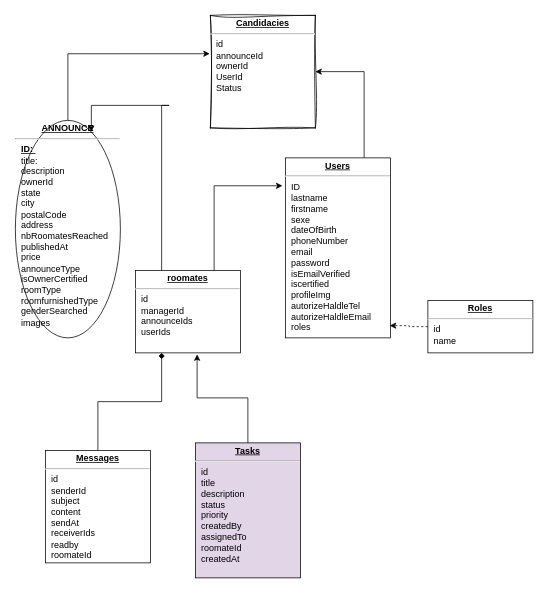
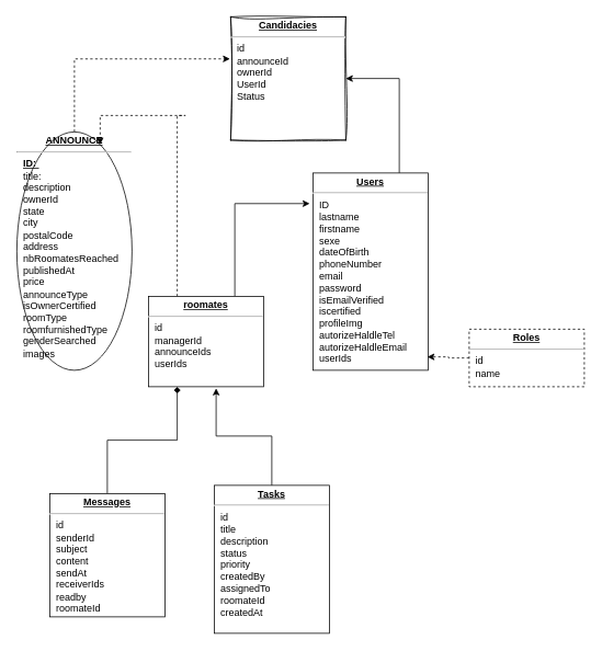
- <mxCell id="2" style="edgeStyle=orthogonalEdgeStyle;rounded=0;orthogonalLoop=1;jettySize=auto;html=1;exitX=0.5;exitY=0;exitDx=0;exitDy=0;entryX=-0.006;entryY=0.341;entryDx=0;entryDy=0;entryPerimeter=0;" edge="1" parent="1" source="3" target="6"><mxGeometry relative="1" as="geometry" /></mxCell>
+ <mxCell id="2" style="edgeStyle=orthogonalEdgeStyle;rounded=0;orthogonalLoop=1;jettySize=auto;html=1;exitX=0.5;exitY=0;exitDx=0;exitDy=0;entryX=-0.006;entryY=0.341;entryDx=0;entryDy=0;entryPerimeter=0;dashed=1;" edge="1" parent="1" source="3" target="6"><mxGeometry relative="1" as="geometry" /></mxCell>
- <mxCell id="8" style="edgeStyle=orthogonalEdgeStyle;rounded=0;orthogonalLoop=1;jettySize=auto;html=1;exitX=0.25;exitY=0;exitDx=0;exitDy=0;entryX=0.75;entryY=0;entryDx=0;entryDy=0;" edge="1" parent="1" source="9" target="3"><mxGeometry relative="1" as="geometry"><Array as="points"><mxPoint x="225" y="140" /><mxPoint x="125" y="140" /></Array></mxGeometry></mxCell>
+ <mxCell id="8" style="edgeStyle=orthogonalEdgeStyle;rounded=0;orthogonalLoop=1;jettySize=auto;html=1;exitX=0.25;exitY=0;exitDx=0;exitDy=0;entryX=0.75;entryY=0;entryDx=0;entryDy=0;dashed=1;" edge="1" parent="1" source="9" target="3"><mxGeometry relative="1" as="geometry"><Array as="points"><mxPoint x="225" y="140" /><mxPoint x="125" y="140" /></Array></mxGeometry></mxCell>
- <mxCell id="5" value="&lt;p style=&quot;margin: 0px ; margin-top: 4px ; text-align: center ; text-decoration: underline&quot;&gt;&lt;b&gt;Users&lt;/b&gt;&lt;/p&gt;&lt;hr&gt;&lt;p style=&quot;margin: 0px ; margin-left: 8px&quot;&gt;ID&lt;/p&gt;&lt;p style=&quot;margin: 0px ; margin-left: 8px&quot;&gt;lastname&lt;/p&gt;&lt;p style=&quot;margin: 0px ; margin-left: 8px&quot;&gt;firstname&lt;/p&gt;&lt;p style=&quot;margin: 0px ; margin-left: 8px&quot;&gt;sexe&lt;/p&gt;&lt;p style=&quot;margin: 0px ; margin-left: 8px&quot;&gt;dateOfBirth&lt;/p&gt;&lt;p style=&quot;margin: 0px ; margin-left: 8px&quot;&gt;phoneNumber&lt;br&gt;&lt;/p&gt;&lt;p style=&quot;margin: 0px ; margin-left: 8px&quot;&gt;email&lt;br&gt;&lt;/p&gt;&lt;p style=&quot;margin: 0px ; margin-left: 8px&quot;&gt;password&lt;br&gt;&lt;/p&gt;&lt;p style=&quot;margin: 0px ; margin-left: 8px&quot;&gt;isEmailVerified&lt;br&gt;&lt;/p&gt;&lt;p style=&quot;margin: 0px ; margin-left: 8px&quot;&gt;iscertified&lt;br&gt;&lt;/p&gt;&lt;p style=&quot;margin: 0px ; margin-left: 8px&quot;&gt;profileImg&lt;br&gt;&lt;/p&gt;&lt;p style=&quot;margin: 0px ; margin-left: 8px&quot;&gt;autorizeHaldleTel&lt;br&gt;&lt;/p&gt;&lt;p style=&quot;margin: 0px ; margin-left: 8px&quot;&gt;autorizeHaldleEmail&lt;br&gt;&lt;/p&gt;&lt;p style=&quot;margin: 0px ; margin-left: 8px&quot;&gt;roles&lt;br&gt;&lt;/p&gt;" style="verticalAlign=top;align=left;overflow=fill;fontSize=12;fontFamily=Helvetica;html=1;rounded=0;shadow=0;comic=0;labelBackgroundColor=none;strokeWidth=1" parent="1" vertex="1"><mxGeometry x="380" y="210" width="140" height="240" as="geometry" /></mxCell>
+ <mxCell id="5" value="&lt;p style=&quot;margin: 0px ; margin-top: 4px ; text-align: center ; text-decoration: underline&quot;&gt;&lt;b&gt;Users&lt;/b&gt;&lt;/p&gt;&lt;hr&gt;&lt;p style=&quot;margin: 0px ; margin-left: 8px&quot;&gt;ID&lt;/p&gt;&lt;p style=&quot;margin: 0px ; margin-left: 8px&quot;&gt;lastname&lt;/p&gt;&lt;p style=&quot;margin: 0px ; margin-left: 8px&quot;&gt;firstname&lt;/p&gt;&lt;p style=&quot;margin: 0px ; margin-left: 8px&quot;&gt;sexe&lt;/p&gt;&lt;p style=&quot;margin: 0px ; margin-left: 8px&quot;&gt;dateOfBirth&lt;/p&gt;&lt;p style=&quot;margin: 0px ; margin-left: 8px&quot;&gt;phoneNumber&lt;br&gt;&lt;/p&gt;&lt;p style=&quot;margin: 0px ; margin-left: 8px&quot;&gt;email&lt;br&gt;&lt;/p&gt;&lt;p style=&quot;margin: 0px ; margin-left: 8px&quot;&gt;password&lt;br&gt;&lt;/p&gt;&lt;p style=&quot;margin: 0px ; margin-left: 8px&quot;&gt;isEmailVerified&lt;br&gt;&lt;/p&gt;&lt;p style=&quot;margin: 0px ; margin-left: 8px&quot;&gt;iscertified&lt;br&gt;&lt;/p&gt;&lt;p style=&quot;margin: 0px ; margin-left: 8px&quot;&gt;profileImg&lt;br&gt;&lt;/p&gt;&lt;p style=&quot;margin: 0px ; margin-left: 8px&quot;&gt;autorizeHaldleTel&lt;br&gt;&lt;/p&gt;&lt;p style=&quot;margin: 0px ; margin-left: 8px&quot;&gt;autorizeHaldleEmail&lt;br&gt;&lt;/p&gt;&lt;p style=&quot;margin: 0px ; margin-left: 8px&quot;&gt;userIds&lt;br&gt;&lt;/p&gt;" style="verticalAlign=top;align=left;overflow=fill;fontSize=12;fontFamily=Helvetica;html=1;rounded=0;shadow=0;comic=0;labelBackgroundColor=none;strokeWidth=1" parent="1" vertex="1"><mxGeometry x="380" y="210" width="140" height="240" as="geometry" /></mxCell>
- <mxCell id="15" value="&lt;p style=&quot;margin: 0px ; margin-top: 4px ; text-align: center ; text-decoration: underline&quot;&gt;&lt;b&gt;Roles&lt;/b&gt;&lt;/p&gt;&lt;hr&gt;&lt;p style=&quot;margin: 0px ; margin-left: 8px&quot;&gt;id&lt;/p&gt;&lt;p style=&quot;margin: 0px ; margin-left: 8px&quot;&gt;name&lt;/p&gt;" style="verticalAlign=top;align=left;overflow=fill;fontSize=12;fontFamily=Helvetica;html=1;rounded=0;shadow=0;comic=0;labelBackgroundColor=none;strokeWidth=1" vertex="1" parent="1"><mxGeometry x="570" y="400" width="140" height="70" as="geometry" /></mxCell>
+ <mxCell id="15" value="&lt;p style=&quot;margin: 0px ; margin-top: 4px ; text-align: center ; text-decoration: underline&quot;&gt;&lt;b&gt;Roles&lt;/b&gt;&lt;/p&gt;&lt;hr&gt;&lt;p style=&quot;margin: 0px ; margin-left: 8px&quot;&gt;id&lt;/p&gt;&lt;p style=&quot;margin: 0px ; margin-left: 8px&quot;&gt;name&lt;/p&gt;" style="verticalAlign=top;align=left;overflow=fill;fontSize=12;fontFamily=Helvetica;html=1;rounded=0;shadow=0;comic=0;labelBackgroundColor=none;strokeWidth=1;dashed=1;" vertex="1" parent="1"><mxGeometry x="570" y="400" width="140" height="70" as="geometry" /></mxCell>
- <mxCell id="13" value="&lt;p style=&quot;margin: 0px ; margin-top: 4px ; text-align: center ; text-decoration: underline&quot;&gt;&lt;b&gt;Tasks&lt;/b&gt;&lt;/p&gt;&lt;hr&gt;&lt;p style=&quot;margin: 0px ; margin-left: 8px&quot;&gt;id&lt;/p&gt;&lt;p style=&quot;margin: 0px ; margin-left: 8px&quot;&gt;title&lt;/p&gt;&lt;p style=&quot;margin: 0px ; margin-left: 8px&quot;&gt;description&lt;/p&gt;&lt;p style=&quot;margin: 0px ; margin-left: 8px&quot;&gt;status&lt;/p&gt;&lt;p style=&quot;margin: 0px ; margin-left: 8px&quot;&gt;priority&lt;/p&gt;&lt;p style=&quot;margin: 0px ; margin-left: 8px&quot;&gt;createdBy&lt;/p&gt;&lt;p style=&quot;margin: 0px ; margin-left: 8px&quot;&gt;assignedTo&lt;/p&gt;&lt;p style=&quot;margin: 0px ; margin-left: 8px&quot;&gt;roomateId&lt;/p&gt;&lt;p style=&quot;margin: 0px ; margin-left: 8px&quot;&gt;createdAt&lt;/p&gt;" style="verticalAlign=top;align=left;overflow=fill;fontSize=12;fontFamily=Helvetica;html=1;rounded=0;shadow=0;comic=0;labelBackgroundColor=none;strokeWidth=1;fillColor=#e1d5e7;" vertex="1" parent="1"><mxGeometry x="260" y="590" width="140" height="180" as="geometry" /></mxCell>
+ <mxCell id="13" value="&lt;p style=&quot;margin: 0px ; margin-top: 4px ; text-align: center ; text-decoration: underline&quot;&gt;&lt;b&gt;Tasks&lt;/b&gt;&lt;/p&gt;&lt;hr&gt;&lt;p style=&quot;margin: 0px ; margin-left: 8px&quot;&gt;id&lt;/p&gt;&lt;p style=&quot;margin: 0px ; margin-left: 8px&quot;&gt;title&lt;/p&gt;&lt;p style=&quot;margin: 0px ; margin-left: 8px&quot;&gt;description&lt;/p&gt;&lt;p style=&quot;margin: 0px ; margin-left: 8px&quot;&gt;status&lt;/p&gt;&lt;p style=&quot;margin: 0px ; margin-left: 8px&quot;&gt;priority&lt;/p&gt;&lt;p style=&quot;margin: 0px ; margin-left: 8px&quot;&gt;createdBy&lt;/p&gt;&lt;p style=&quot;margin: 0px ; margin-left: 8px&quot;&gt;assignedTo&lt;/p&gt;&lt;p style=&quot;margin: 0px ; margin-left: 8px&quot;&gt;roomateId&lt;/p&gt;&lt;p style=&quot;margin: 0px ; margin-left: 8px&quot;&gt;createdAt&lt;/p&gt;" style="verticalAlign=top;align=left;overflow=fill;fontSize=12;fontFamily=Helvetica;html=1;rounded=0;shadow=0;comic=0;labelBackgroundColor=none;strokeWidth=1" vertex="1" parent="1"><mxGeometry x="260" y="590" width="140" height="180" as="geometry" /></mxCell>
